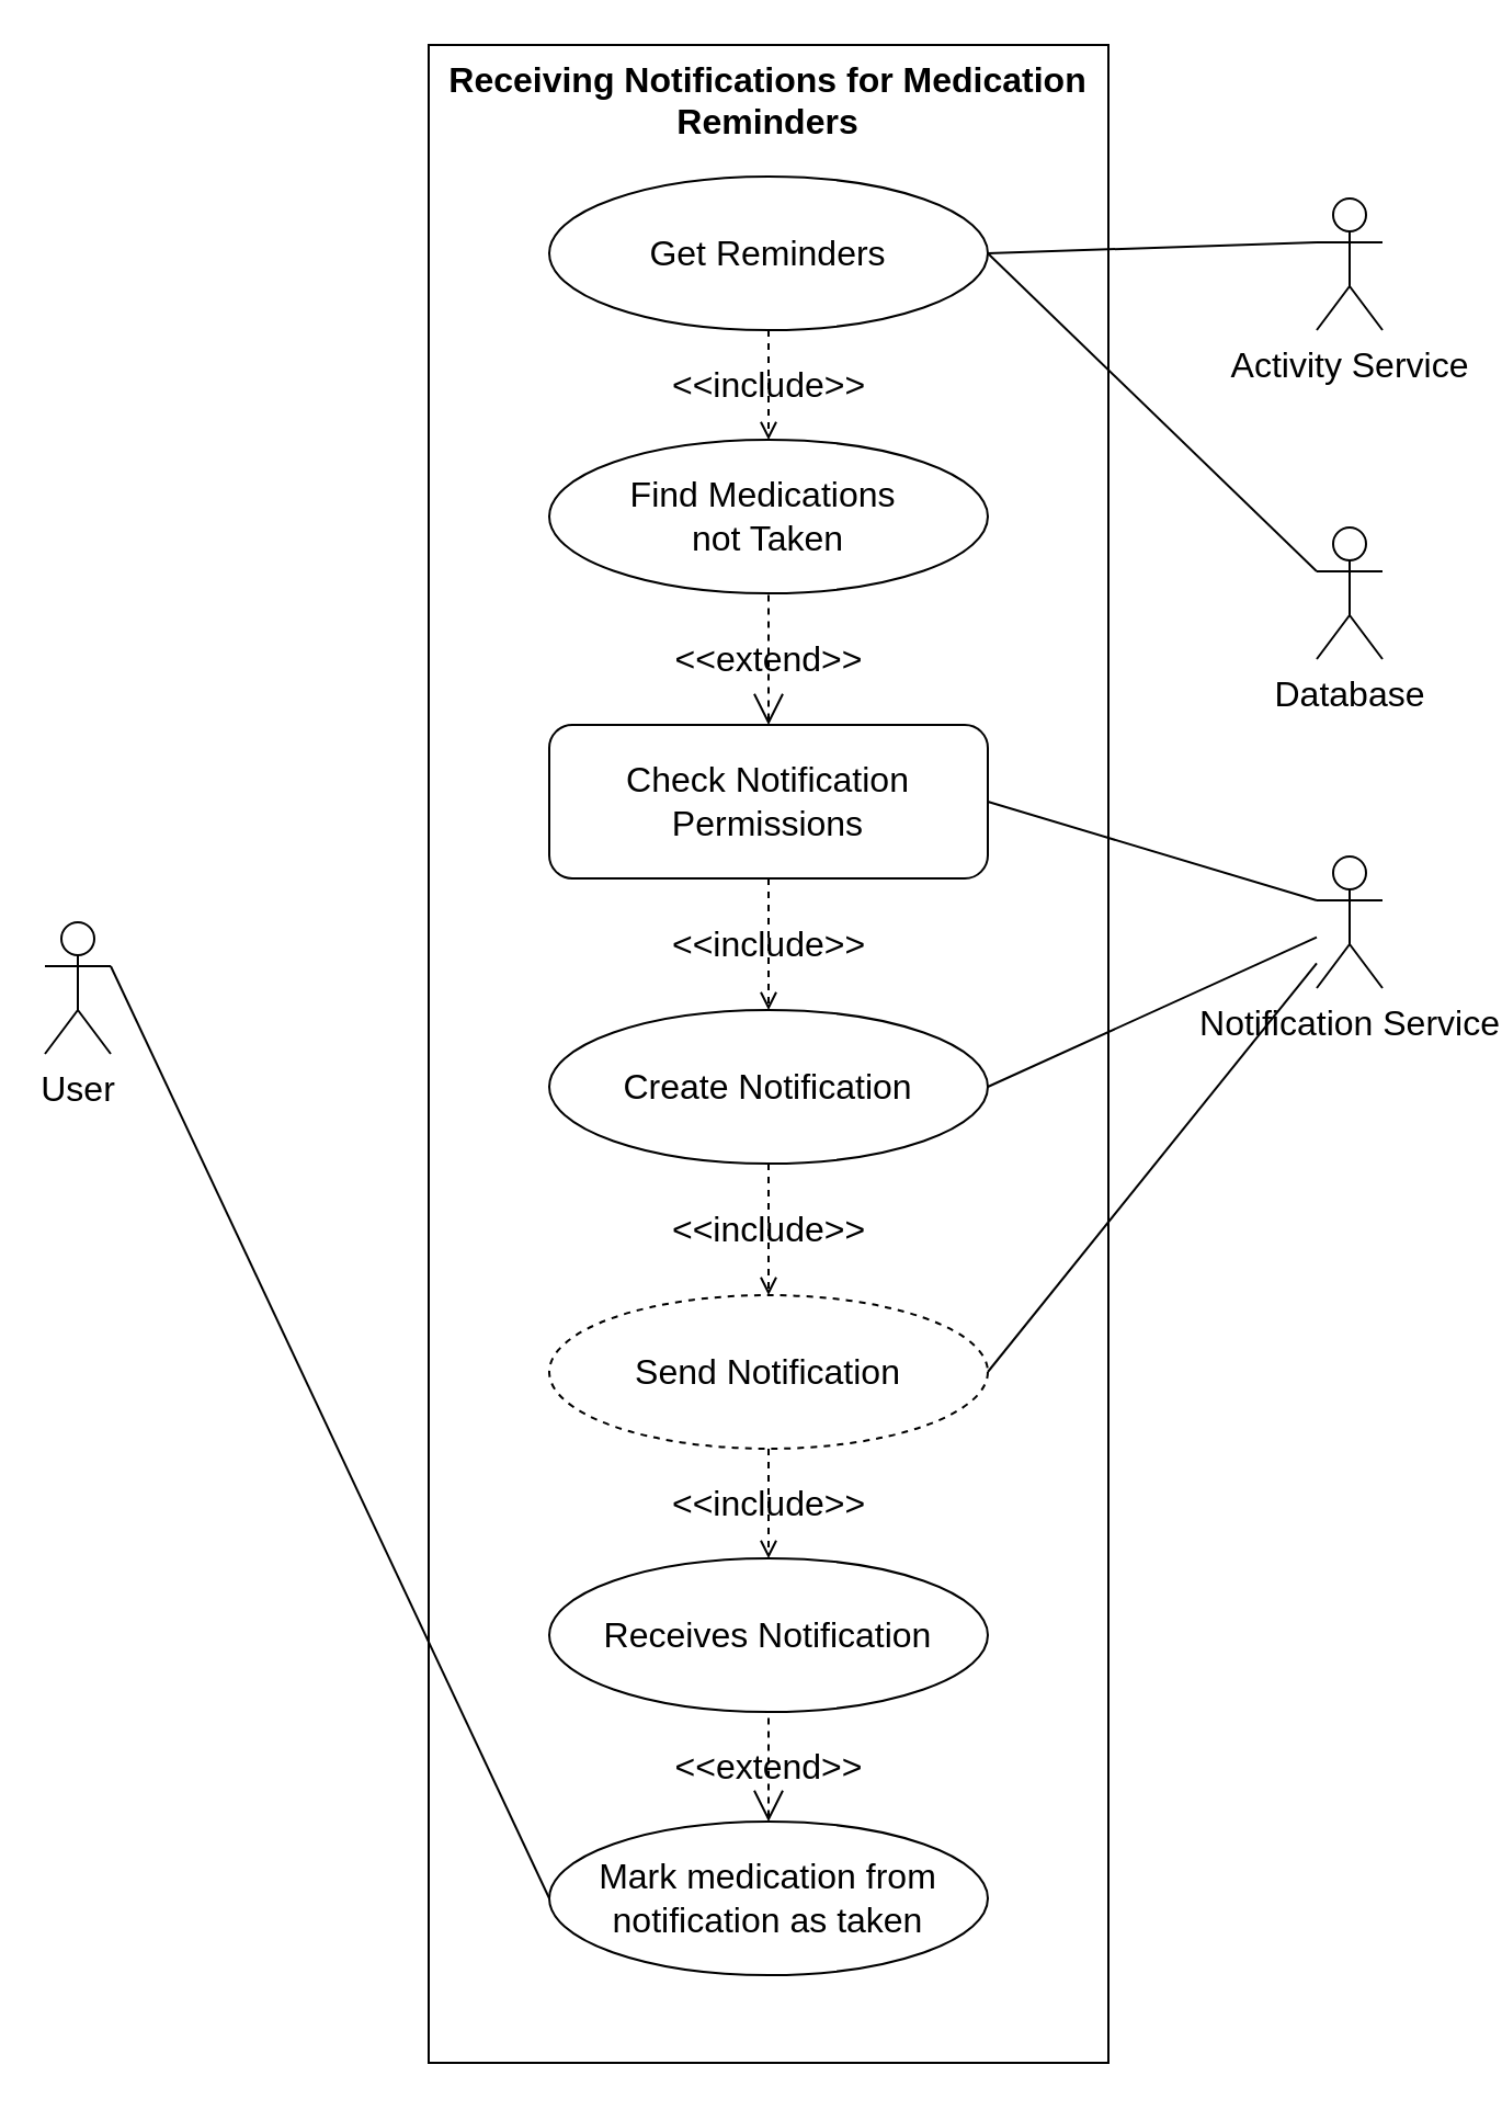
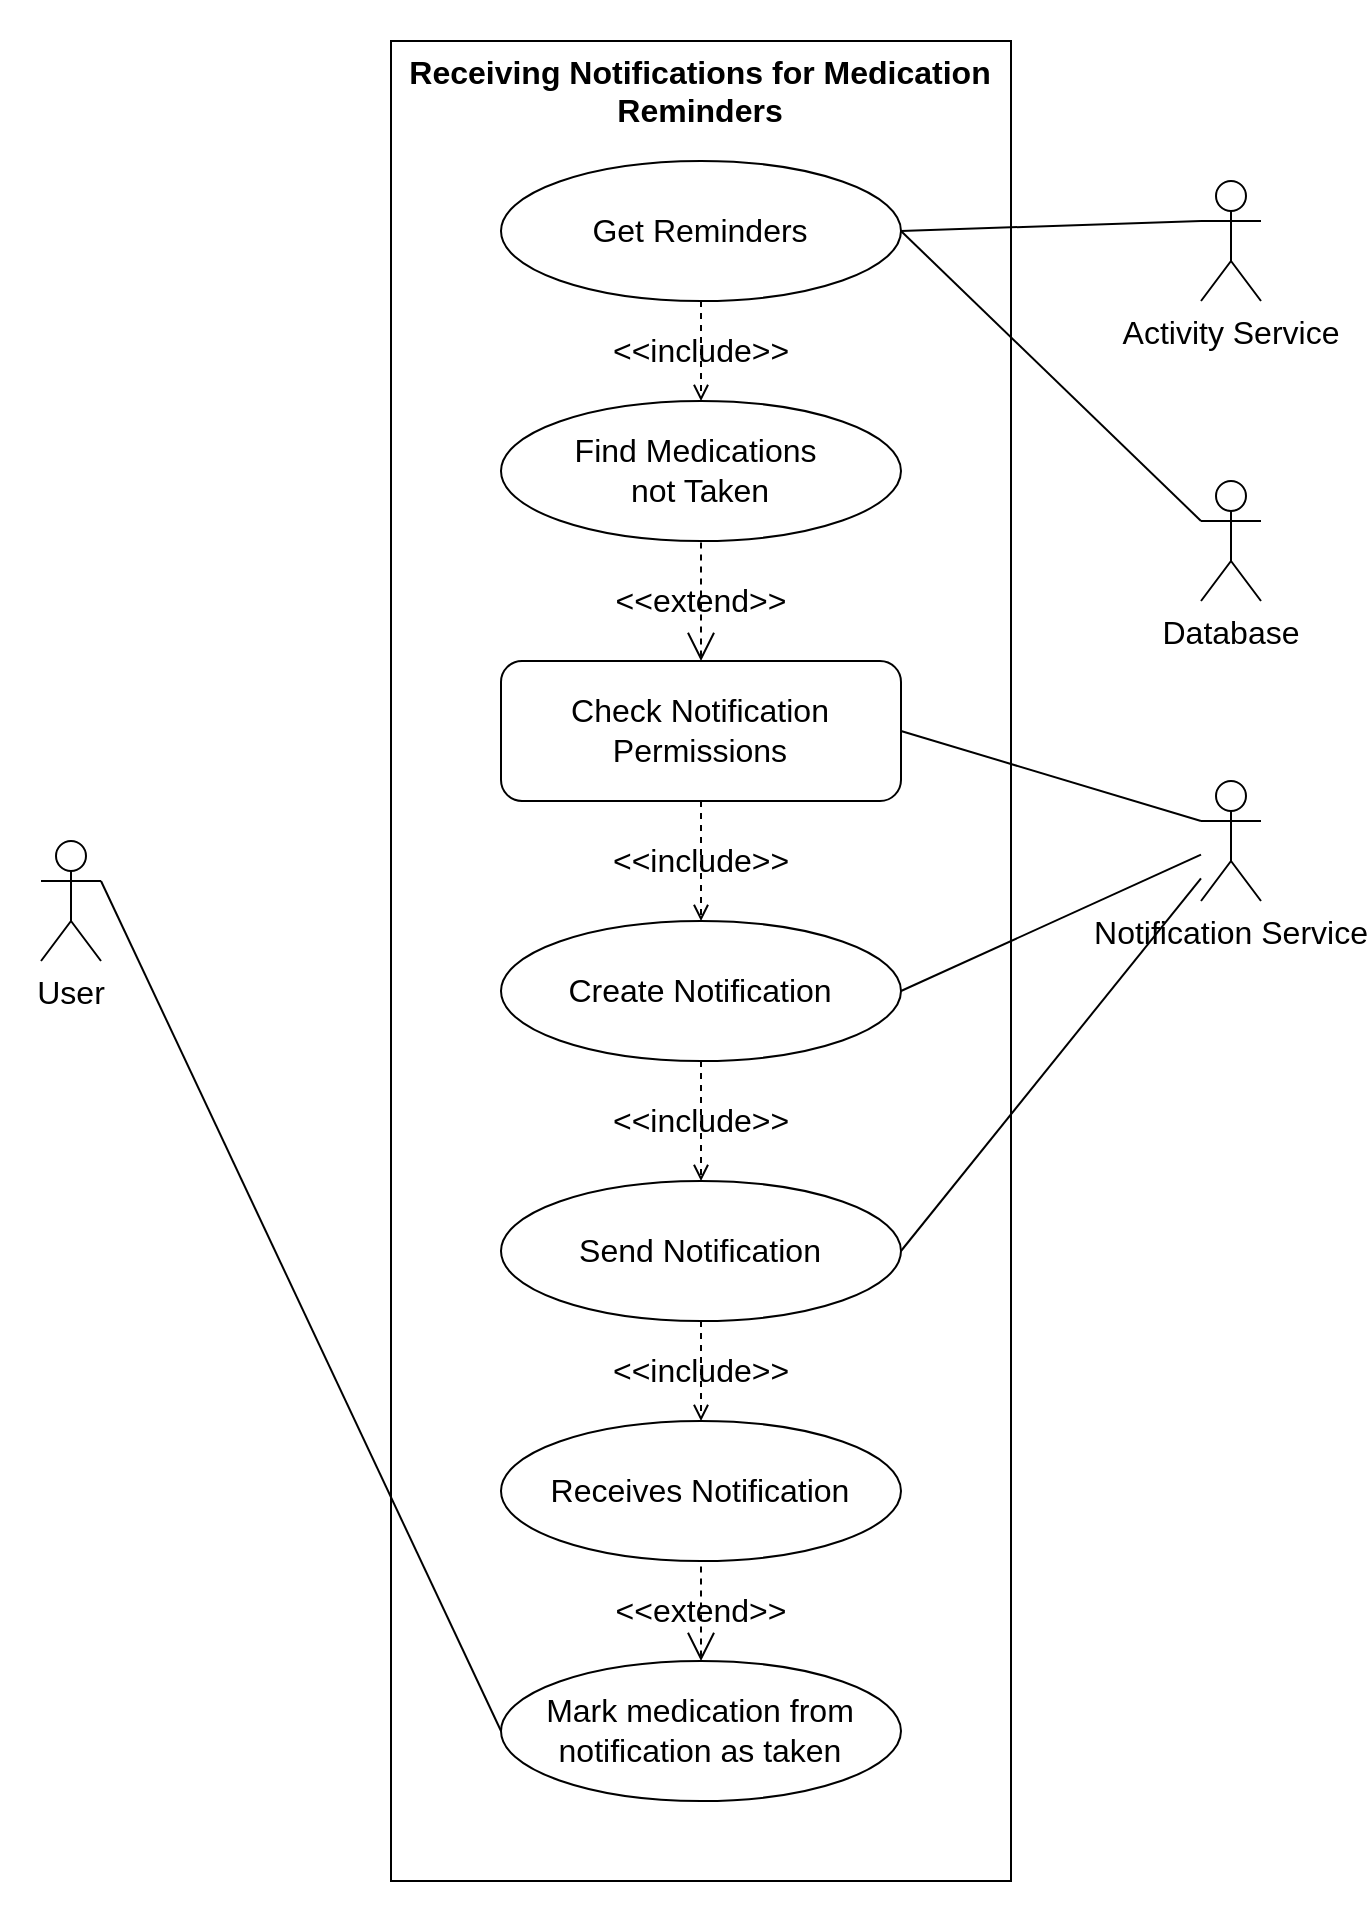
- <mxCell id="7" value="Send Notification" style="ellipse;whiteSpace=wrap;html=1;fontSize=16;dashed=1;" parent="1" vertex="1"><mxGeometry x="250" y="590" width="200" height="70" as="geometry" /></mxCell>
+ <mxCell id="7" value="Send Notification" style="ellipse;whiteSpace=wrap;html=1;fontSize=16;" parent="1" vertex="1"><mxGeometry x="250" y="590" width="200" height="70" as="geometry" /></mxCell>
